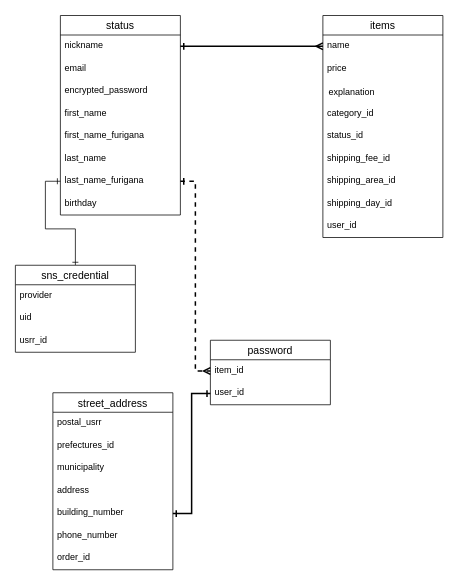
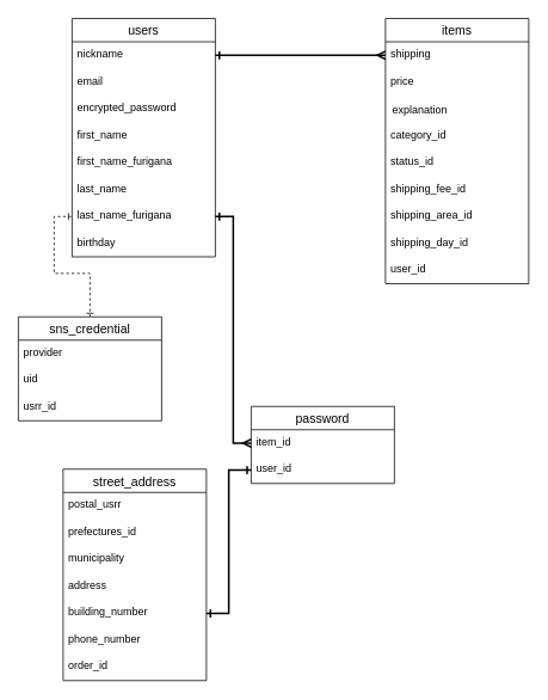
- <mxCell id="2" value="status" style="swimlane;fontStyle=0;childLayout=stackLayout;horizontal=1;startSize=26;horizontalStack=0;resizeParent=1;resizeParentMax=0;resizeLast=0;collapsible=1;marginBottom=0;align=center;fontSize=14;" parent="1" vertex="1"><mxGeometry x="80" y="20" width="160" height="266" as="geometry" /></mxCell>
+ <mxCell id="2" value="users" style="swimlane;fontStyle=0;childLayout=stackLayout;horizontal=1;startSize=26;horizontalStack=0;resizeParent=1;resizeParentMax=0;resizeLast=0;collapsible=1;marginBottom=0;align=center;fontSize=14;" parent="1" vertex="1"><mxGeometry x="80" y="20" width="160" height="266" as="geometry" /></mxCell>
- <mxCell id="12" value="name" style="text;strokeColor=none;fillColor=none;spacingLeft=4;spacingRight=4;overflow=hidden;rotatable=0;points=[[0,0.5],[1,0.5]];portConstraint=eastwest;fontSize=12;" parent="11" vertex="1"><mxGeometry y="26" width="160" height="30" as="geometry" /></mxCell>
+ <mxCell id="12" value="shipping" style="text;strokeColor=none;fillColor=none;spacingLeft=4;spacingRight=4;overflow=hidden;rotatable=0;points=[[0,0.5],[1,0.5]];portConstraint=eastwest;fontSize=12;" parent="11" vertex="1"><mxGeometry y="26" width="160" height="30" as="geometry" /></mxCell>
- <mxCell id="35" style="edgeStyle=orthogonalEdgeStyle;rounded=0;orthogonalLoop=1;jettySize=auto;html=1;exitX=0.5;exitY=0;exitDx=0;exitDy=0;entryX=0;entryY=0.5;entryDx=0;entryDy=0;startArrow=ERone;startFill=0;endArrow=ERone;endFill=0;" edge="1" parent="1" source="36" target="9"><mxGeometry relative="1" as="geometry" /></mxCell>
+ <mxCell id="35" style="edgeStyle=orthogonalEdgeStyle;rounded=0;orthogonalLoop=1;jettySize=auto;html=1;exitX=0.5;exitY=0;exitDx=0;exitDy=0;entryX=0;entryY=0.5;entryDx=0;entryDy=0;startArrow=ERone;startFill=0;endArrow=ERone;endFill=0;dashed=1;" edge="1" parent="1" source="36" target="9"><mxGeometry relative="1" as="geometry" /></mxCell>
- <mxCell id="21" style="edgeStyle=orthogonalEdgeStyle;rounded=0;orthogonalLoop=1;jettySize=auto;html=1;exitX=1;exitY=0.5;exitDx=0;exitDy=0;entryX=0;entryY=0.5;entryDx=0;entryDy=0;endArrow=ERmany;endFill=0;startArrow=ERone;startFill=0;strokeWidth=2;dashed=1;" parent="1" source="9" target="24" edge="1"><mxGeometry relative="1" as="geometry"><mxPoint x="300" y="394" as="targetPoint" /></mxGeometry></mxCell>
+ <mxCell id="21" style="edgeStyle=orthogonalEdgeStyle;rounded=0;orthogonalLoop=1;jettySize=auto;html=1;exitX=1;exitY=0.5;exitDx=0;exitDy=0;entryX=0;entryY=0.5;entryDx=0;entryDy=0;endArrow=ERmany;endFill=0;startArrow=ERone;startFill=0;strokeWidth=2;" parent="1" source="9" target="24" edge="1"><mxGeometry relative="1" as="geometry"><mxPoint x="300" y="394" as="targetPoint" /></mxGeometry></mxCell>
